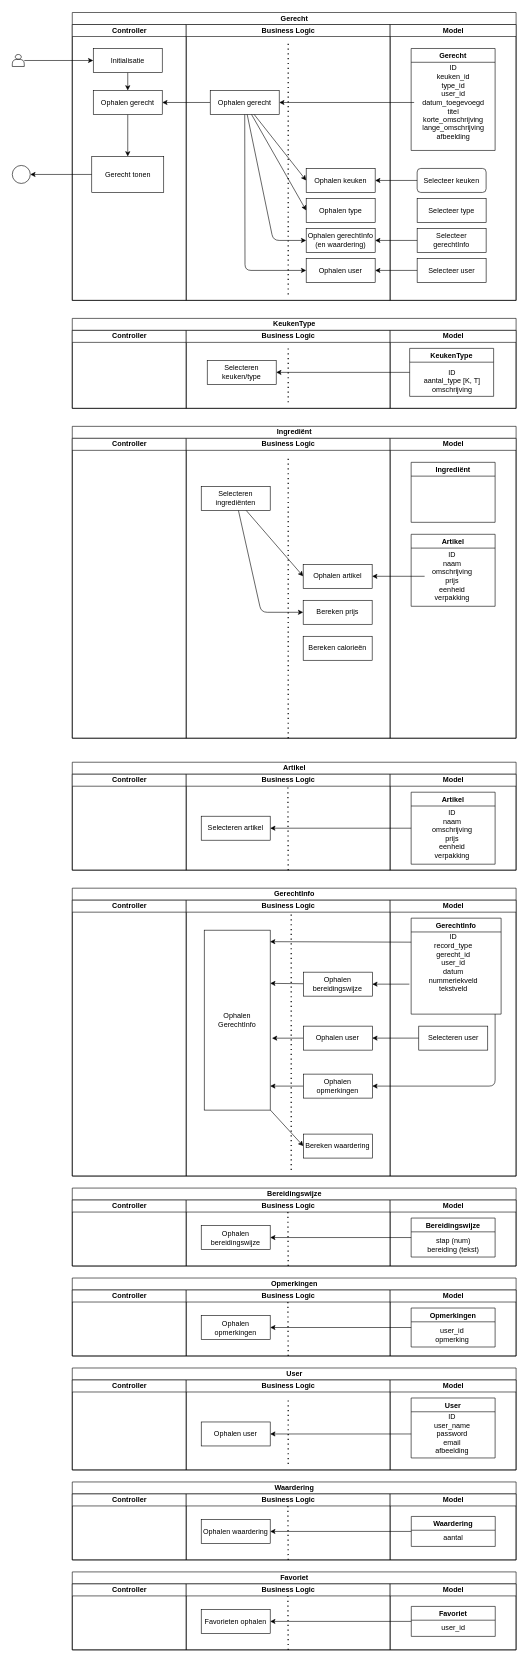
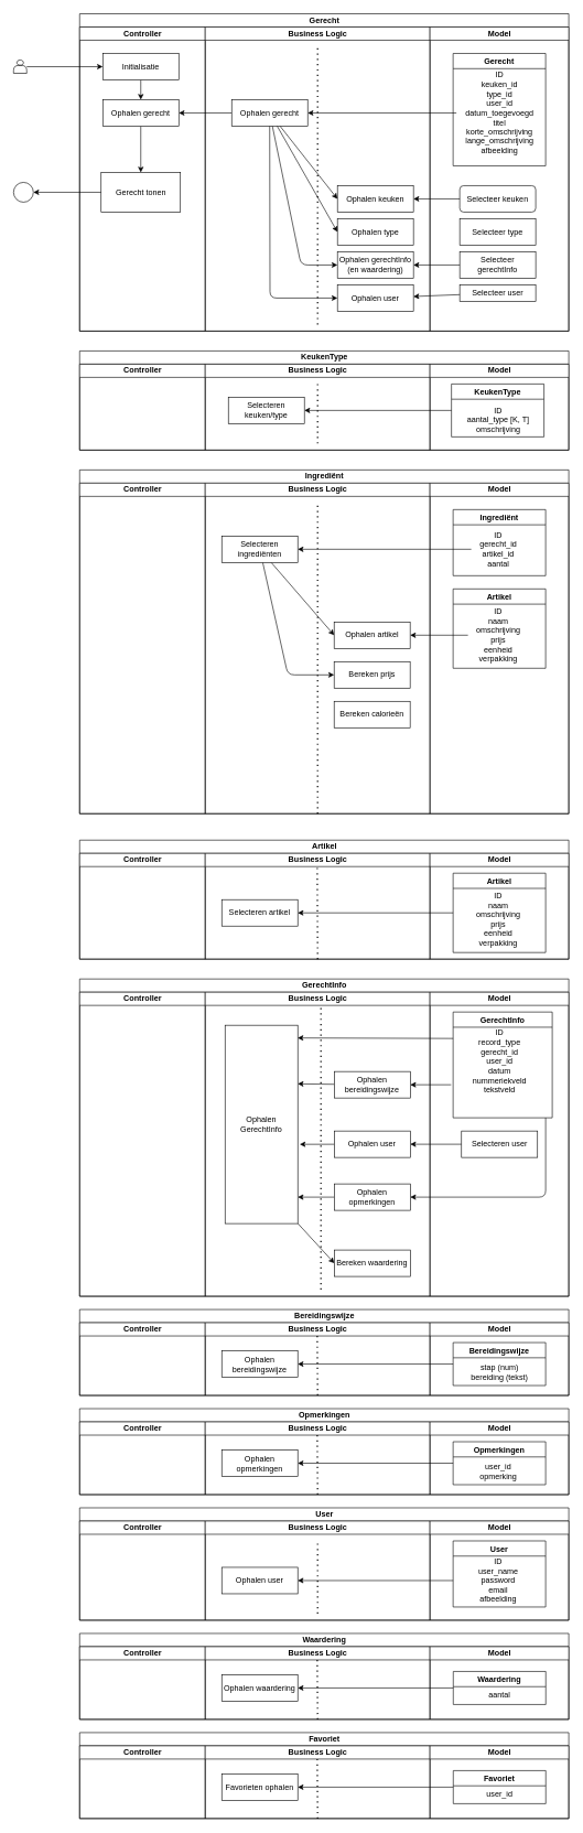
- <mxCell id="98" value="Selecteer user" style="rounded=0;whiteSpace=wrap;html=1;" parent="1" vertex="1"><mxGeometry x="695" y="430" width="115" height="40" as="geometry" /></mxCell>
+ <mxCell id="98" value="Selecteer user" style="rounded=0;whiteSpace=wrap;html=1;" parent="1" vertex="1"><mxGeometry x="695" y="430" width="115" height="25" as="geometry" /></mxCell>
+ <mxCell id="62" value="" style="edgeStyle=none;html=1;" edge="1" parent="50" source="61" target="55"><mxGeometry relative="1" as="geometry" /></mxCell>
+ <mxCell id="61" value="&lt;div&gt;ID&lt;/div&gt;&lt;div&gt;gerecht_id&lt;/div&gt;&lt;div&gt;artikel_id&lt;/div&gt;&lt;div&gt;aantal&lt;/div&gt;" style="text;html=1;align=center;verticalAlign=middle;resizable=0;points=[];autosize=1;strokeColor=none;fillColor=none;" vertex="1" parent="60"><mxGeometry x="27.5" y="25" width="80" height="70" as="geometry" /></mxCell>
